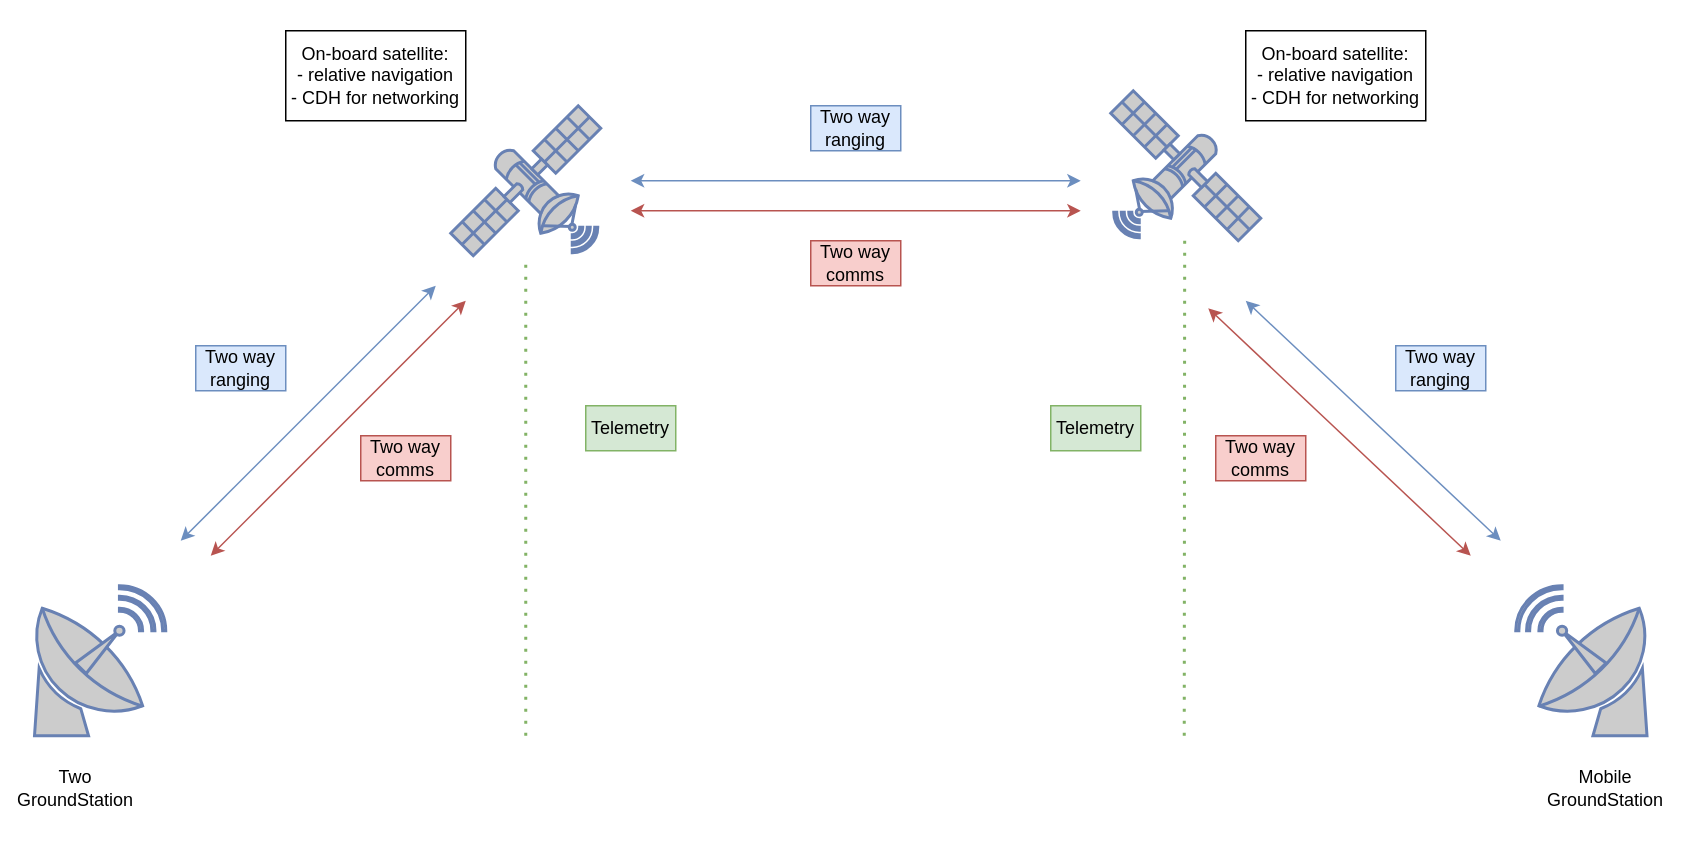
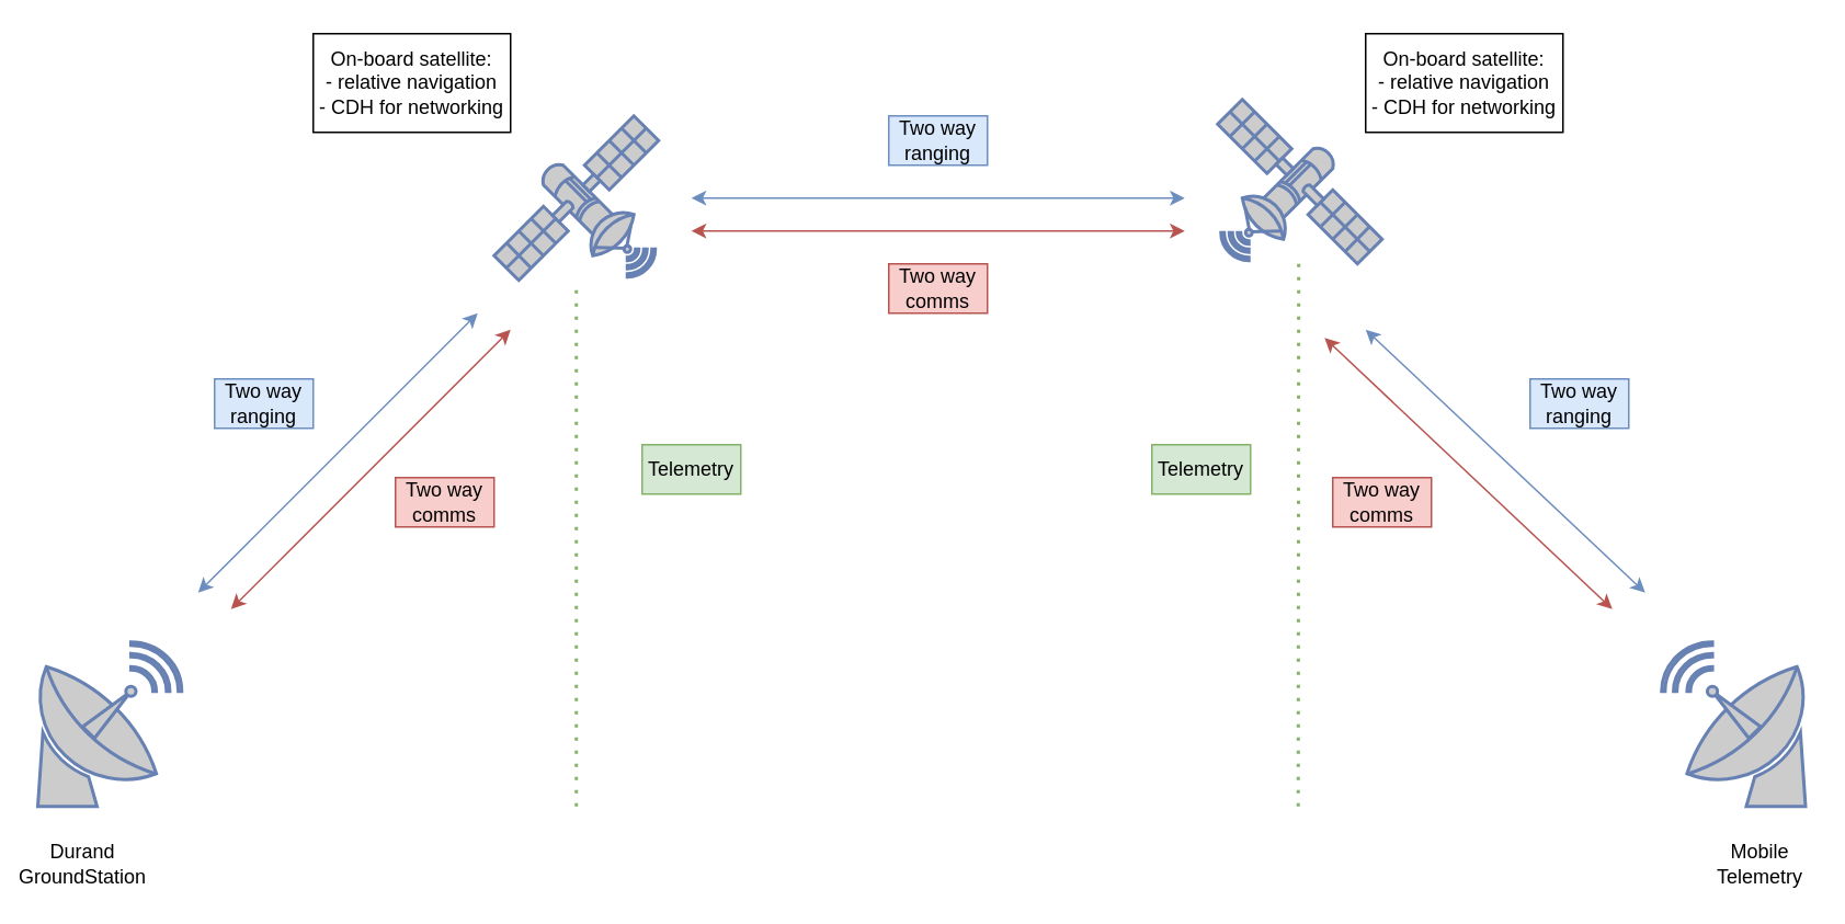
- <mxCell id="18" value="Two GroundStation" style="text;html=1;strokeColor=none;fillColor=none;align=center;verticalAlign=middle;whiteSpace=wrap;rounded=0;" parent="1" vertex="1"><mxGeometry x="20" y="510" width="60" height="30" as="geometry" /></mxCell>
+ <mxCell id="18" value="Durand GroundStation" style="text;html=1;strokeColor=none;fillColor=none;align=center;verticalAlign=middle;whiteSpace=wrap;rounded=0;" parent="1" vertex="1"><mxGeometry x="20" y="510" width="60" height="30" as="geometry" /></mxCell>
- <mxCell id="19" value="Mobile GroundStation" style="text;html=1;strokeColor=none;fillColor=none;align=center;verticalAlign=middle;whiteSpace=wrap;rounded=0;" parent="1" vertex="1"><mxGeometry x="1040" y="510" width="60" height="30" as="geometry" /></mxCell>
+ <mxCell id="19" value="Mobile Telemetry" style="text;html=1;strokeColor=none;fillColor=none;align=center;verticalAlign=middle;whiteSpace=wrap;rounded=0;" parent="1" vertex="1"><mxGeometry x="1040" y="510" width="60" height="30" as="geometry" /></mxCell>
